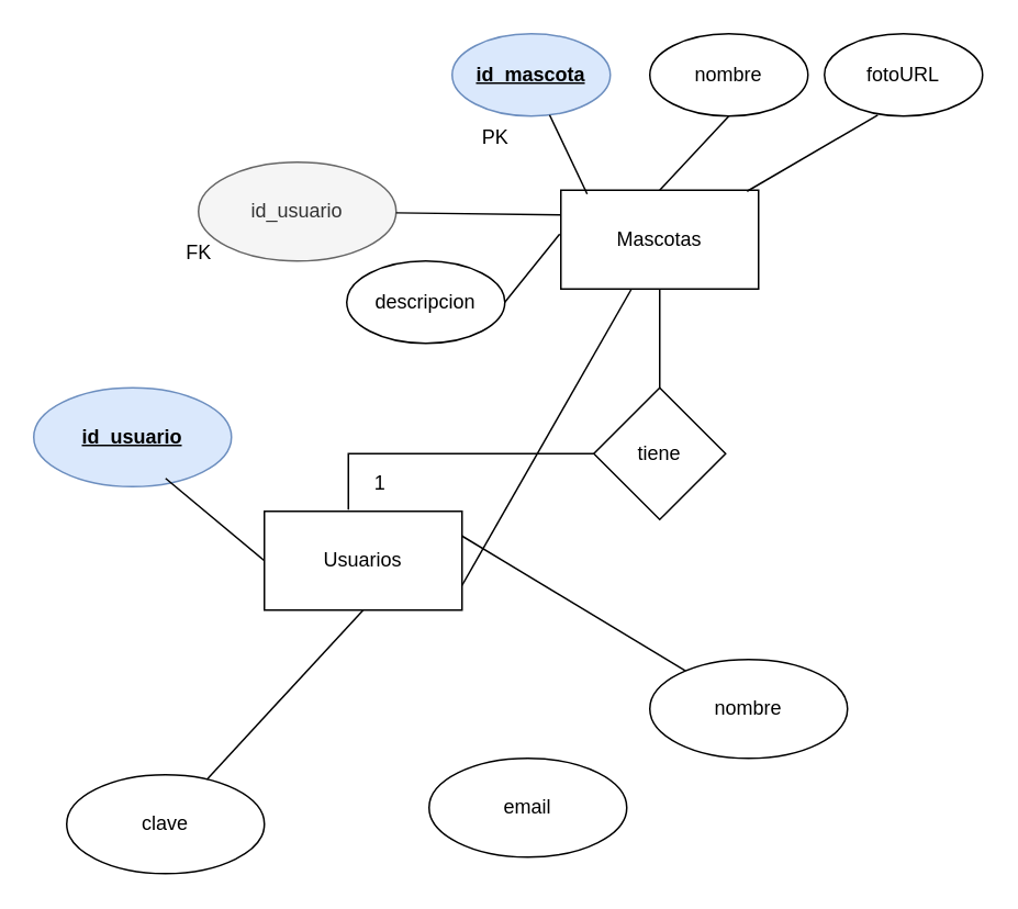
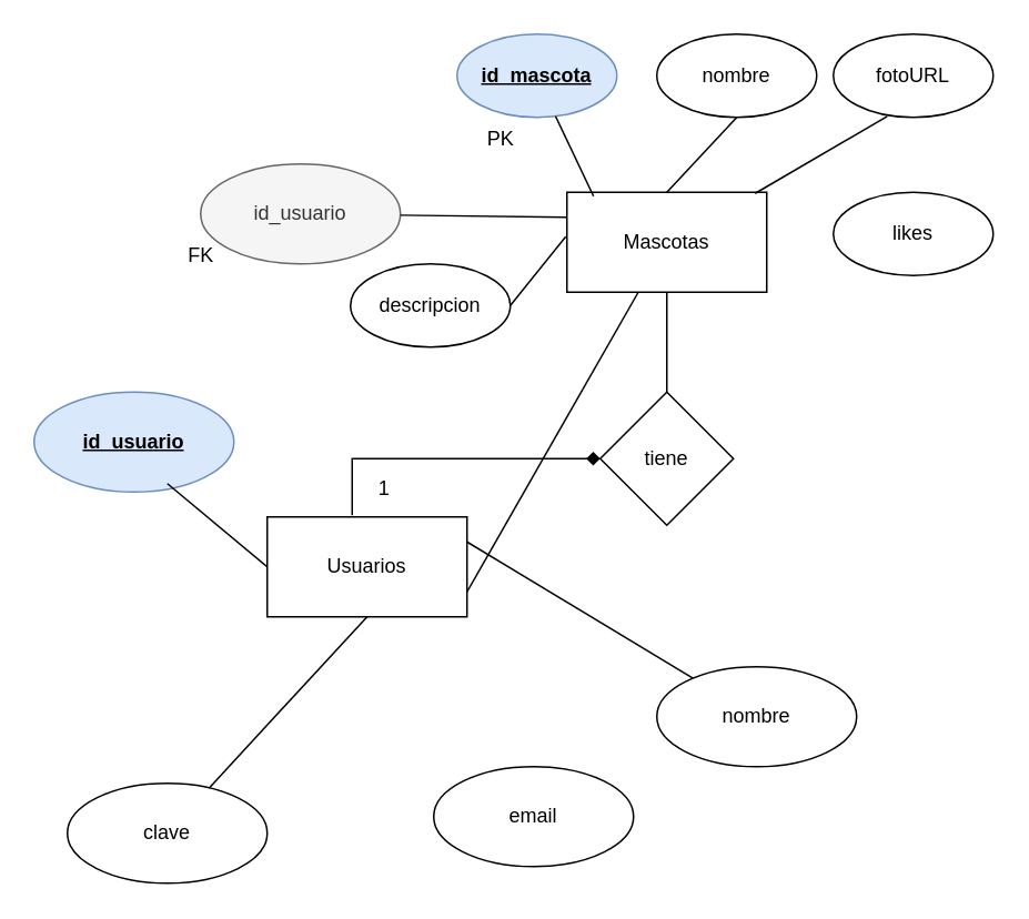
+ <mxCell id="6" value="likes" style="ellipse;whiteSpace=wrap;html=1;" parent="1" vertex="1"><mxGeometry x="500" y="115" width="96" height="50" as="geometry" /></mxCell>
- <mxCell id="23" value="" style="endArrow=none;html=1;rounded=0;entryX=0;entryY=0.5;entryDx=0;entryDy=0;exitX=0.425;exitY=-0.017;exitDx=0;exitDy=0;exitPerimeter=0;" edge="1" parent="1" source="13" target="22"><mxGeometry width="50" height="50" relative="1" as="geometry"><mxPoint x="270" y="270" as="sourcePoint" /><mxPoint x="320" y="220" as="targetPoint" /><Array as="points"><mxPoint x="211" y="275" /></Array></mxGeometry></mxCell>
+ <mxCell id="23" value="" style="endArrow=diamond;html=1;rounded=0;entryX=0;entryY=0.5;entryDx=0;entryDy=0;exitX=0.425;exitY=-0.017;exitDx=0;exitDy=0;exitPerimeter=0;" edge="1" parent="1" source="13" target="22"><mxGeometry width="50" height="50" relative="1" as="geometry"><mxPoint x="270" y="270" as="sourcePoint" /><mxPoint x="320" y="220" as="targetPoint" /><Array as="points"><mxPoint x="211" y="275" /></Array></mxGeometry></mxCell>
